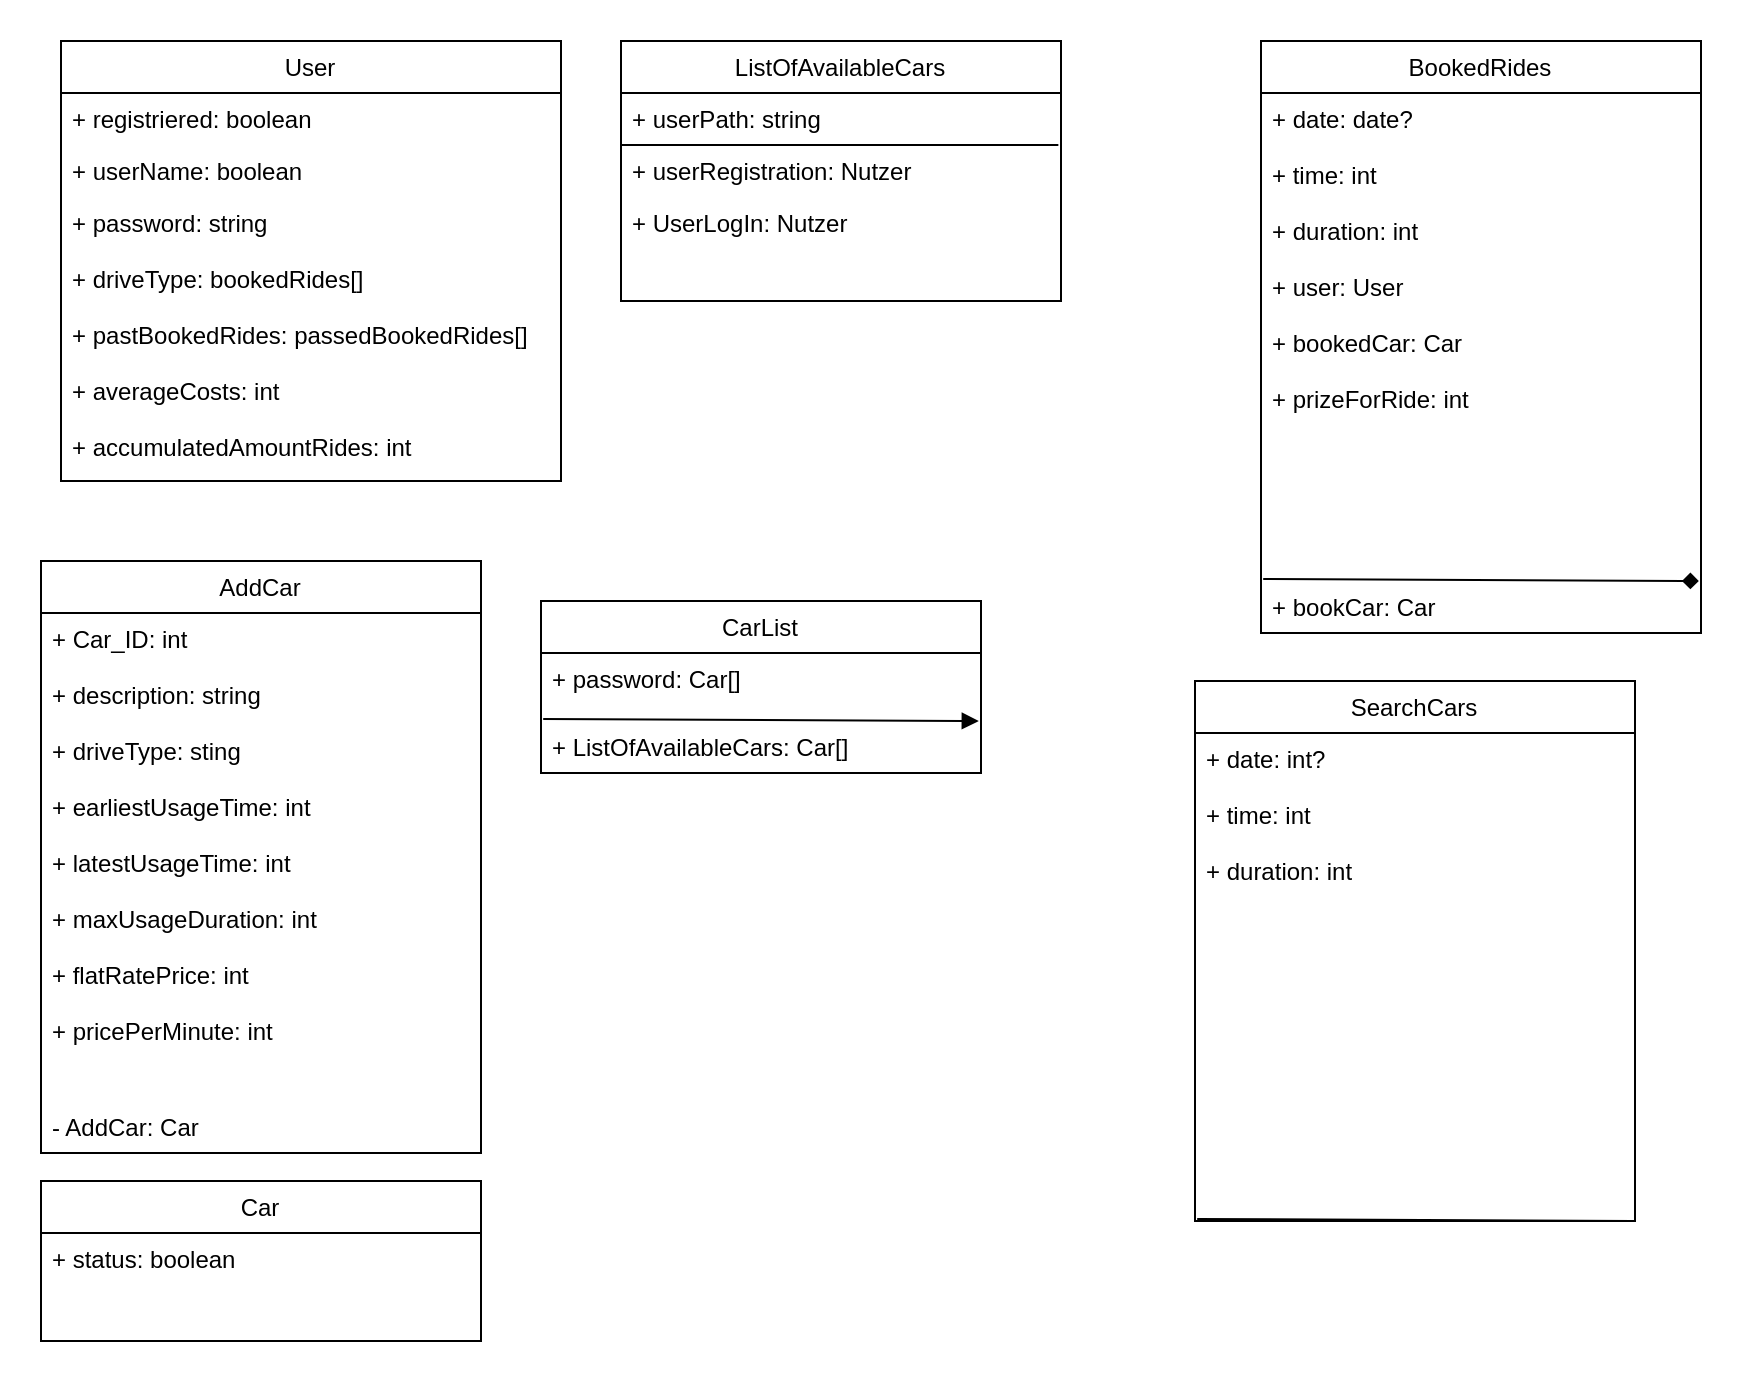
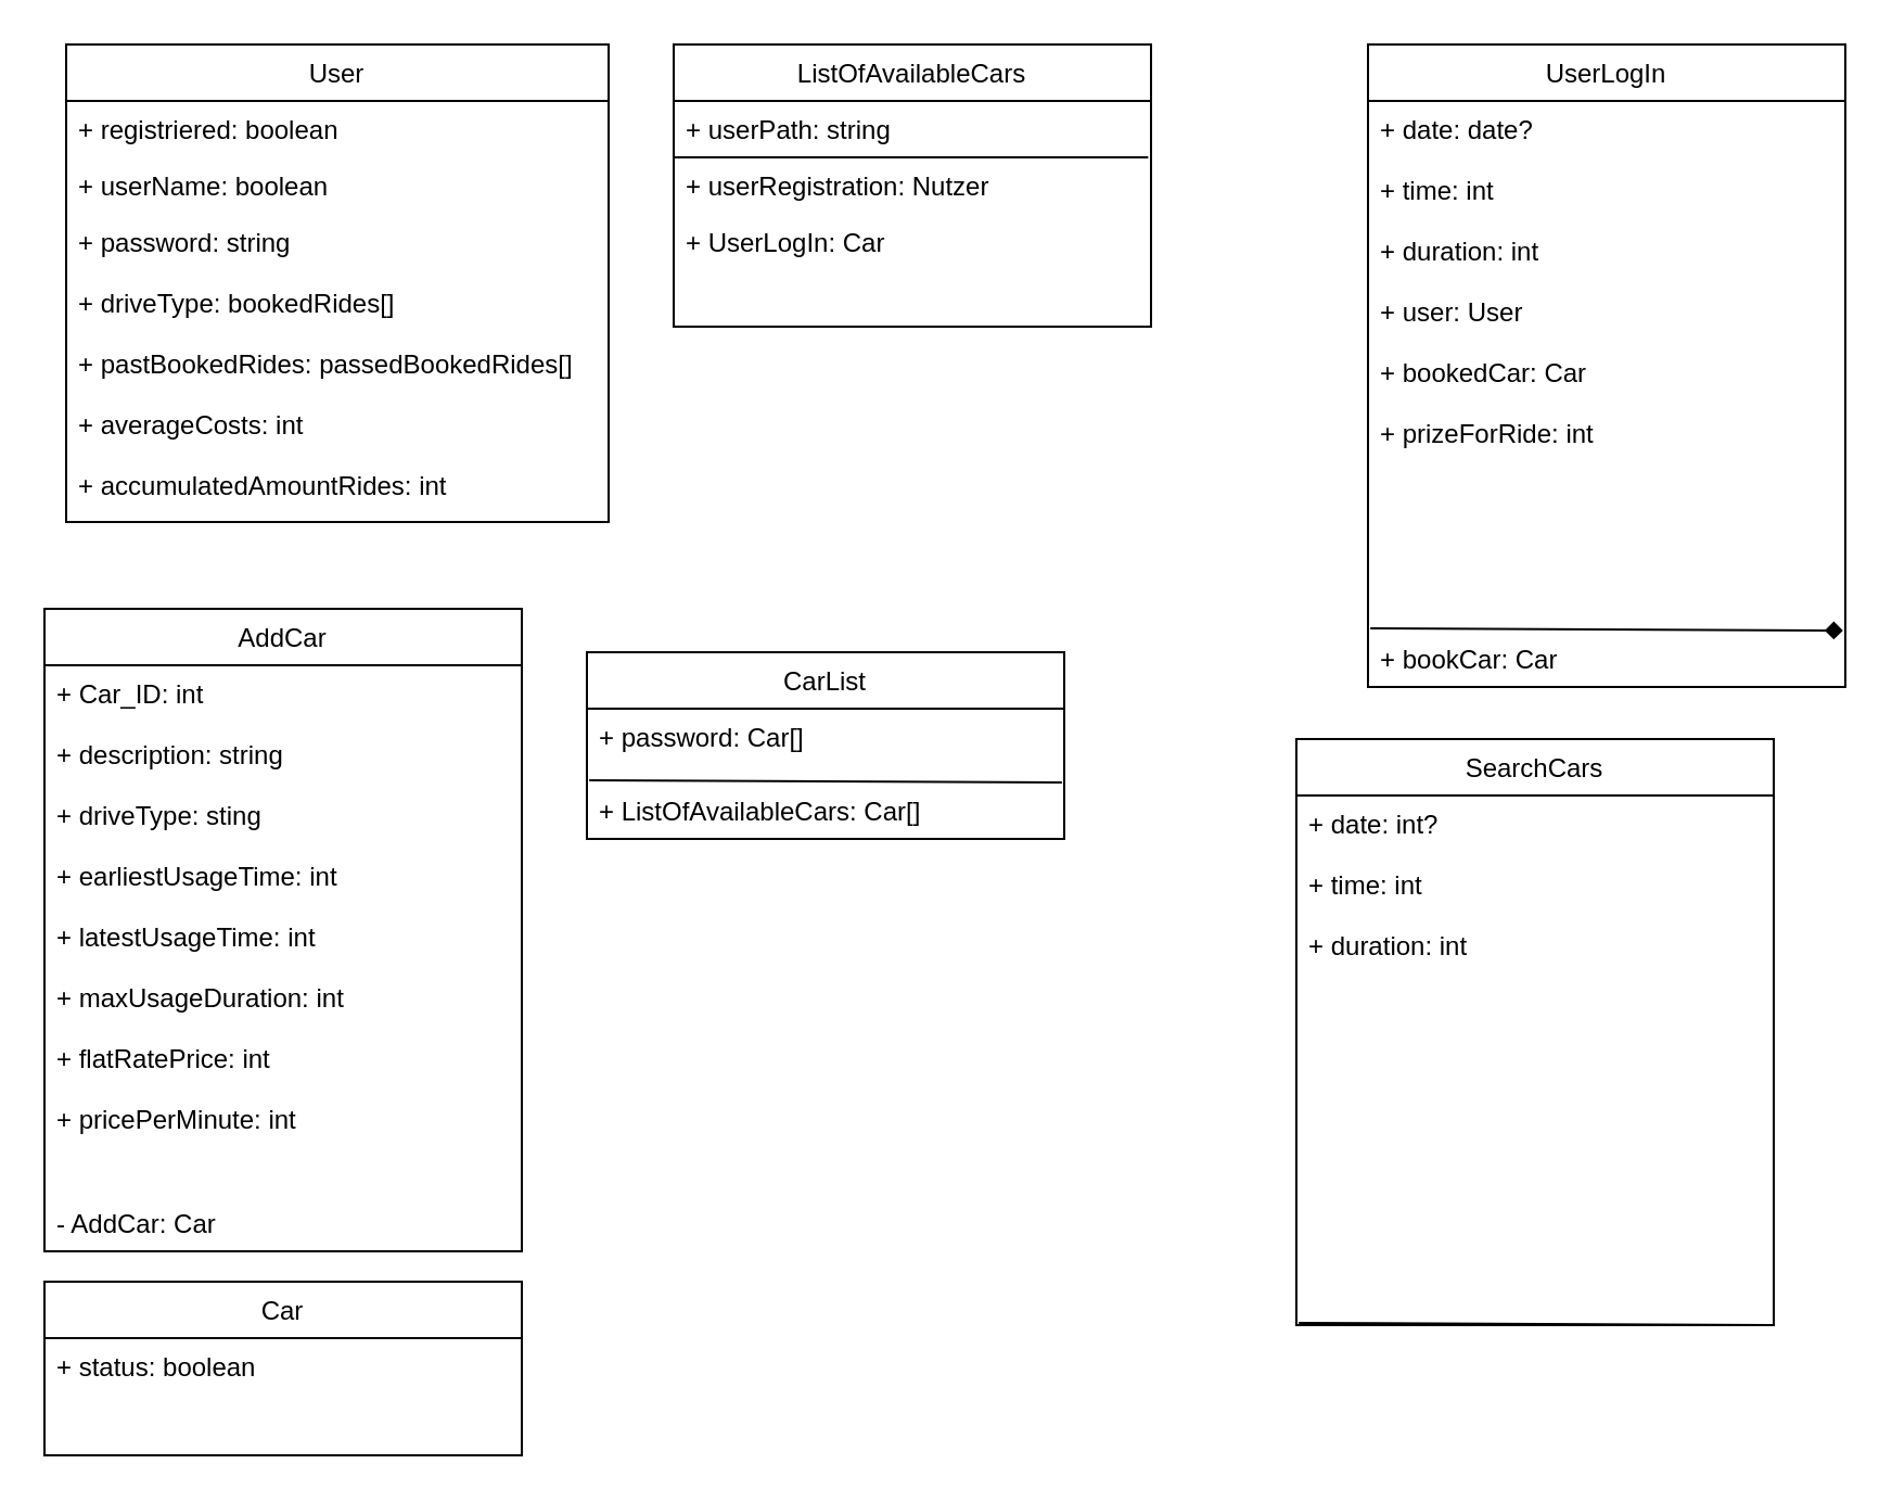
- <mxCell id="20" value="BookedRides" style="swimlane;fontStyle=0;childLayout=stackLayout;horizontal=1;startSize=26;fillColor=none;horizontalStack=0;resizeParent=1;resizeParentMax=0;resizeLast=0;collapsible=1;marginBottom=0;" vertex="1" parent="1"><mxGeometry x="630" y="20" width="220" height="296" as="geometry"><mxRectangle x="60" y="310" width="70" height="26" as="alternateBounds" /></mxGeometry></mxCell>
+ <mxCell id="20" value="UserLogIn" style="swimlane;fontStyle=0;childLayout=stackLayout;horizontal=1;startSize=26;fillColor=none;horizontalStack=0;resizeParent=1;resizeParentMax=0;resizeLast=0;collapsible=1;marginBottom=0;" vertex="1" parent="1"><mxGeometry x="630" y="20" width="220" height="296" as="geometry"><mxRectangle x="60" y="310" width="70" height="26" as="alternateBounds" /></mxGeometry></mxCell>
- <mxCell id="9" value="+ UserLogIn: Nutzer&#10;&#10;" style="text;strokeColor=none;fillColor=none;align=left;verticalAlign=top;spacingLeft=4;spacingRight=4;overflow=hidden;rotatable=0;points=[[0,0.5],[1,0.5]];portConstraint=eastwest;" vertex="1" parent="6"><mxGeometry y="78" width="220" height="52" as="geometry" /></mxCell>
+ <mxCell id="9" value="+ UserLogIn: Car&#10;&#10;" style="text;strokeColor=none;fillColor=none;align=left;verticalAlign=top;spacingLeft=4;spacingRight=4;overflow=hidden;rotatable=0;points=[[0,0.5],[1,0.5]];portConstraint=eastwest;" vertex="1" parent="6"><mxGeometry y="78" width="220" height="52" as="geometry" /></mxCell>
- <mxCell id="19" value="" style="endArrow=block;html=1;rounded=0;exitX=0.005;exitY=-0.038;exitDx=0;exitDy=0;exitPerimeter=0;entryX=0.995;entryY=1;entryDx=0;entryDy=0;entryPerimeter=0;" edge="1" parent="16" source="18" target="17"><mxGeometry width="50" height="50" relative="1" as="geometry"><mxPoint x="290" y="150" as="sourcePoint" /><mxPoint x="340" y="100" as="targetPoint" /></mxGeometry></mxCell>
+ <mxCell id="19" value="" style="endArrow=none;html=1;rounded=0;exitX=0.005;exitY=-0.038;exitDx=0;exitDy=0;exitPerimeter=0;entryX=0.995;entryY=1;entryDx=0;entryDy=0;entryPerimeter=0;" edge="1" parent="16" source="18" target="17"><mxGeometry width="50" height="50" relative="1" as="geometry"><mxPoint x="290" y="150" as="sourcePoint" /><mxPoint x="340" y="100" as="targetPoint" /></mxGeometry></mxCell>
